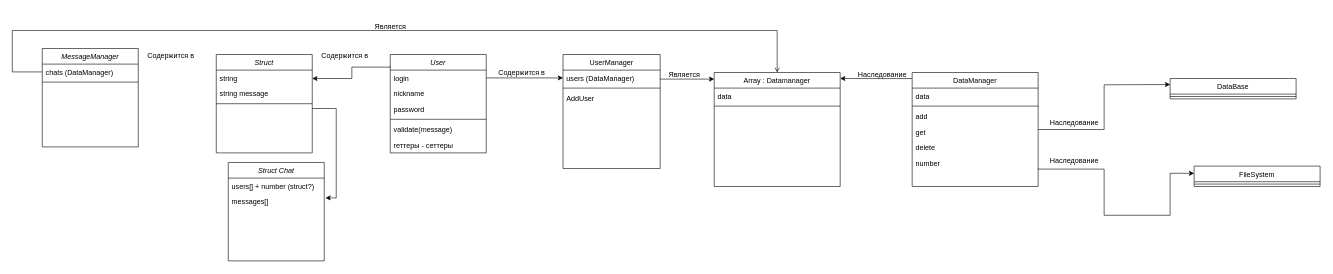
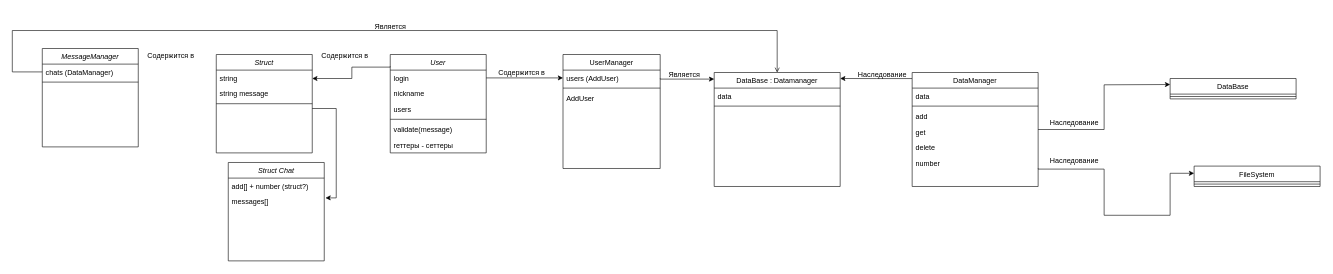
- <mxCell id="10" value="users (DataManager)" style="text;align=left;verticalAlign=top;spacingLeft=4;spacingRight=4;overflow=hidden;rotatable=0;points=[[0,0.5],[1,0.5]];portConstraint=eastwest;rounded=0;shadow=0;html=0;" parent="9" vertex="1"><mxGeometry y="26" width="162" height="26" as="geometry" /></mxCell>
+ <mxCell id="10" value="users (AddUser)" style="text;align=left;verticalAlign=top;spacingLeft=4;spacingRight=4;overflow=hidden;rotatable=0;points=[[0,0.5],[1,0.5]];portConstraint=eastwest;rounded=0;shadow=0;html=0;" parent="9" vertex="1"><mxGeometry y="26" width="162" height="26" as="geometry" /></mxCell>
- <mxCell id="28" value="Array : Datamanager" style="swimlane;fontStyle=0;align=center;verticalAlign=top;childLayout=stackLayout;horizontal=1;startSize=26;horizontalStack=0;resizeParent=1;resizeLast=0;collapsible=1;marginBottom=0;rounded=0;shadow=0;strokeWidth=1;" parent="1" vertex="1"><mxGeometry x="1190" y="120" width="210" height="190" as="geometry"><mxRectangle x="508" y="120" width="160" height="26" as="alternateBounds" /></mxGeometry></mxCell>
+ <mxCell id="28" value="DataBase : Datamanager" style="swimlane;fontStyle=0;align=center;verticalAlign=top;childLayout=stackLayout;horizontal=1;startSize=26;horizontalStack=0;resizeParent=1;resizeLast=0;collapsible=1;marginBottom=0;rounded=0;shadow=0;strokeWidth=1;" parent="1" vertex="1"><mxGeometry x="1190" y="120" width="210" height="190" as="geometry"><mxRectangle x="508" y="120" width="160" height="26" as="alternateBounds" /></mxGeometry></mxCell>
- <mxCell id="5" value="password" style="text;align=left;verticalAlign=top;spacingLeft=4;spacingRight=4;overflow=hidden;rotatable=0;points=[[0,0.5],[1,0.5]];portConstraint=eastwest;rounded=0;shadow=0;html=0;" parent="2" vertex="1"><mxGeometry y="78" width="160" height="26" as="geometry" /></mxCell>
+ <mxCell id="5" value="users" style="text;align=left;verticalAlign=top;spacingLeft=4;spacingRight=4;overflow=hidden;rotatable=0;points=[[0,0.5],[1,0.5]];portConstraint=eastwest;rounded=0;shadow=0;html=0;" parent="2" vertex="1"><mxGeometry y="78" width="160" height="26" as="geometry" /></mxCell>
- <mxCell id="52" value="users[] + number (struct?)" style="text;align=left;verticalAlign=top;spacingLeft=4;spacingRight=4;overflow=hidden;rotatable=0;points=[[0,0.5],[1,0.5]];portConstraint=eastwest;" vertex="1" parent="51"><mxGeometry y="26" width="160" height="26" as="geometry" /></mxCell>
+ <mxCell id="52" value="add[] + number (struct?)" style="text;align=left;verticalAlign=top;spacingLeft=4;spacingRight=4;overflow=hidden;rotatable=0;points=[[0,0.5],[1,0.5]];portConstraint=eastwest;" vertex="1" parent="51"><mxGeometry y="26" width="160" height="26" as="geometry" /></mxCell>
